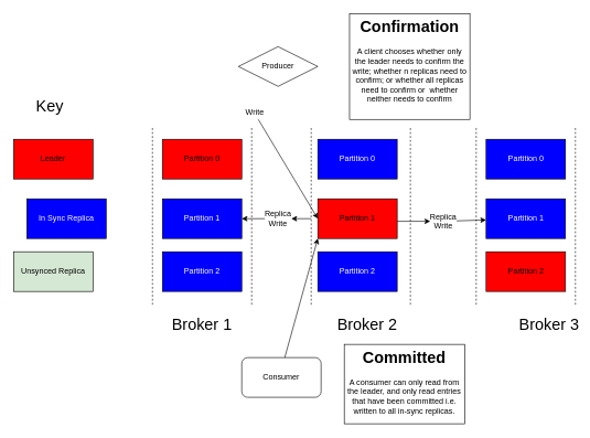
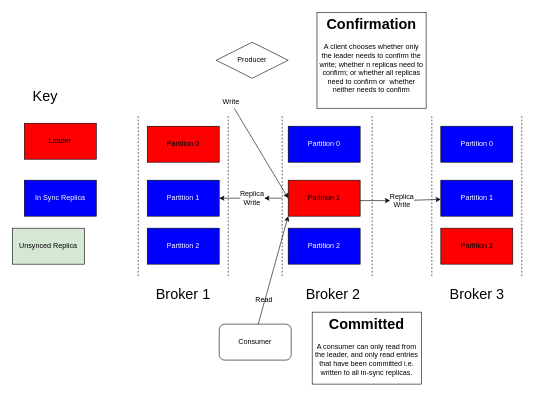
- <mxCell id="20" value="Leader" style="rounded=0;whiteSpace=wrap;html=1;fillColor=#FF0000;" parent="1" vertex="1"><mxGeometry x="20" y="210" width="120" height="60" as="geometry" /></mxCell>
+ <mxCell id="20" value="Leader" style="rounded=0;whiteSpace=wrap;html=1;fillColor=#FF0000;" parent="1" vertex="1"><mxGeometry x="40" y="205" width="120" height="60" as="geometry" /></mxCell>
- <mxCell id="10" value="&lt;font style=&quot;font-size: 24px&quot;&gt;Broker 3&lt;/font&gt;" style="text;html=1;strokeColor=none;fillColor=none;align=center;verticalAlign=middle;whiteSpace=wrap;rounded=0;" parent="1" vertex="1"><mxGeometry x="775" y="480" width="110" height="20" as="geometry" /></mxCell>
+ <mxCell id="10" value="&lt;font style=&quot;font-size: 24px&quot;&gt;Broker 3&lt;/font&gt;" style="text;html=1;strokeColor=none;fillColor=none;align=center;verticalAlign=middle;whiteSpace=wrap;rounded=0;" parent="1" vertex="1"><mxGeometry x="740" y="480" width="110" height="20" as="geometry" /></mxCell>
+ <mxCell id="36" value="Read" style="text;html=1;strokeColor=none;fillColor=none;align=center;verticalAlign=middle;whiteSpace=wrap;rounded=0;" vertex="1" parent="1"><mxGeometry x="420" y="490" width="40" height="20" as="geometry" /></mxCell>
